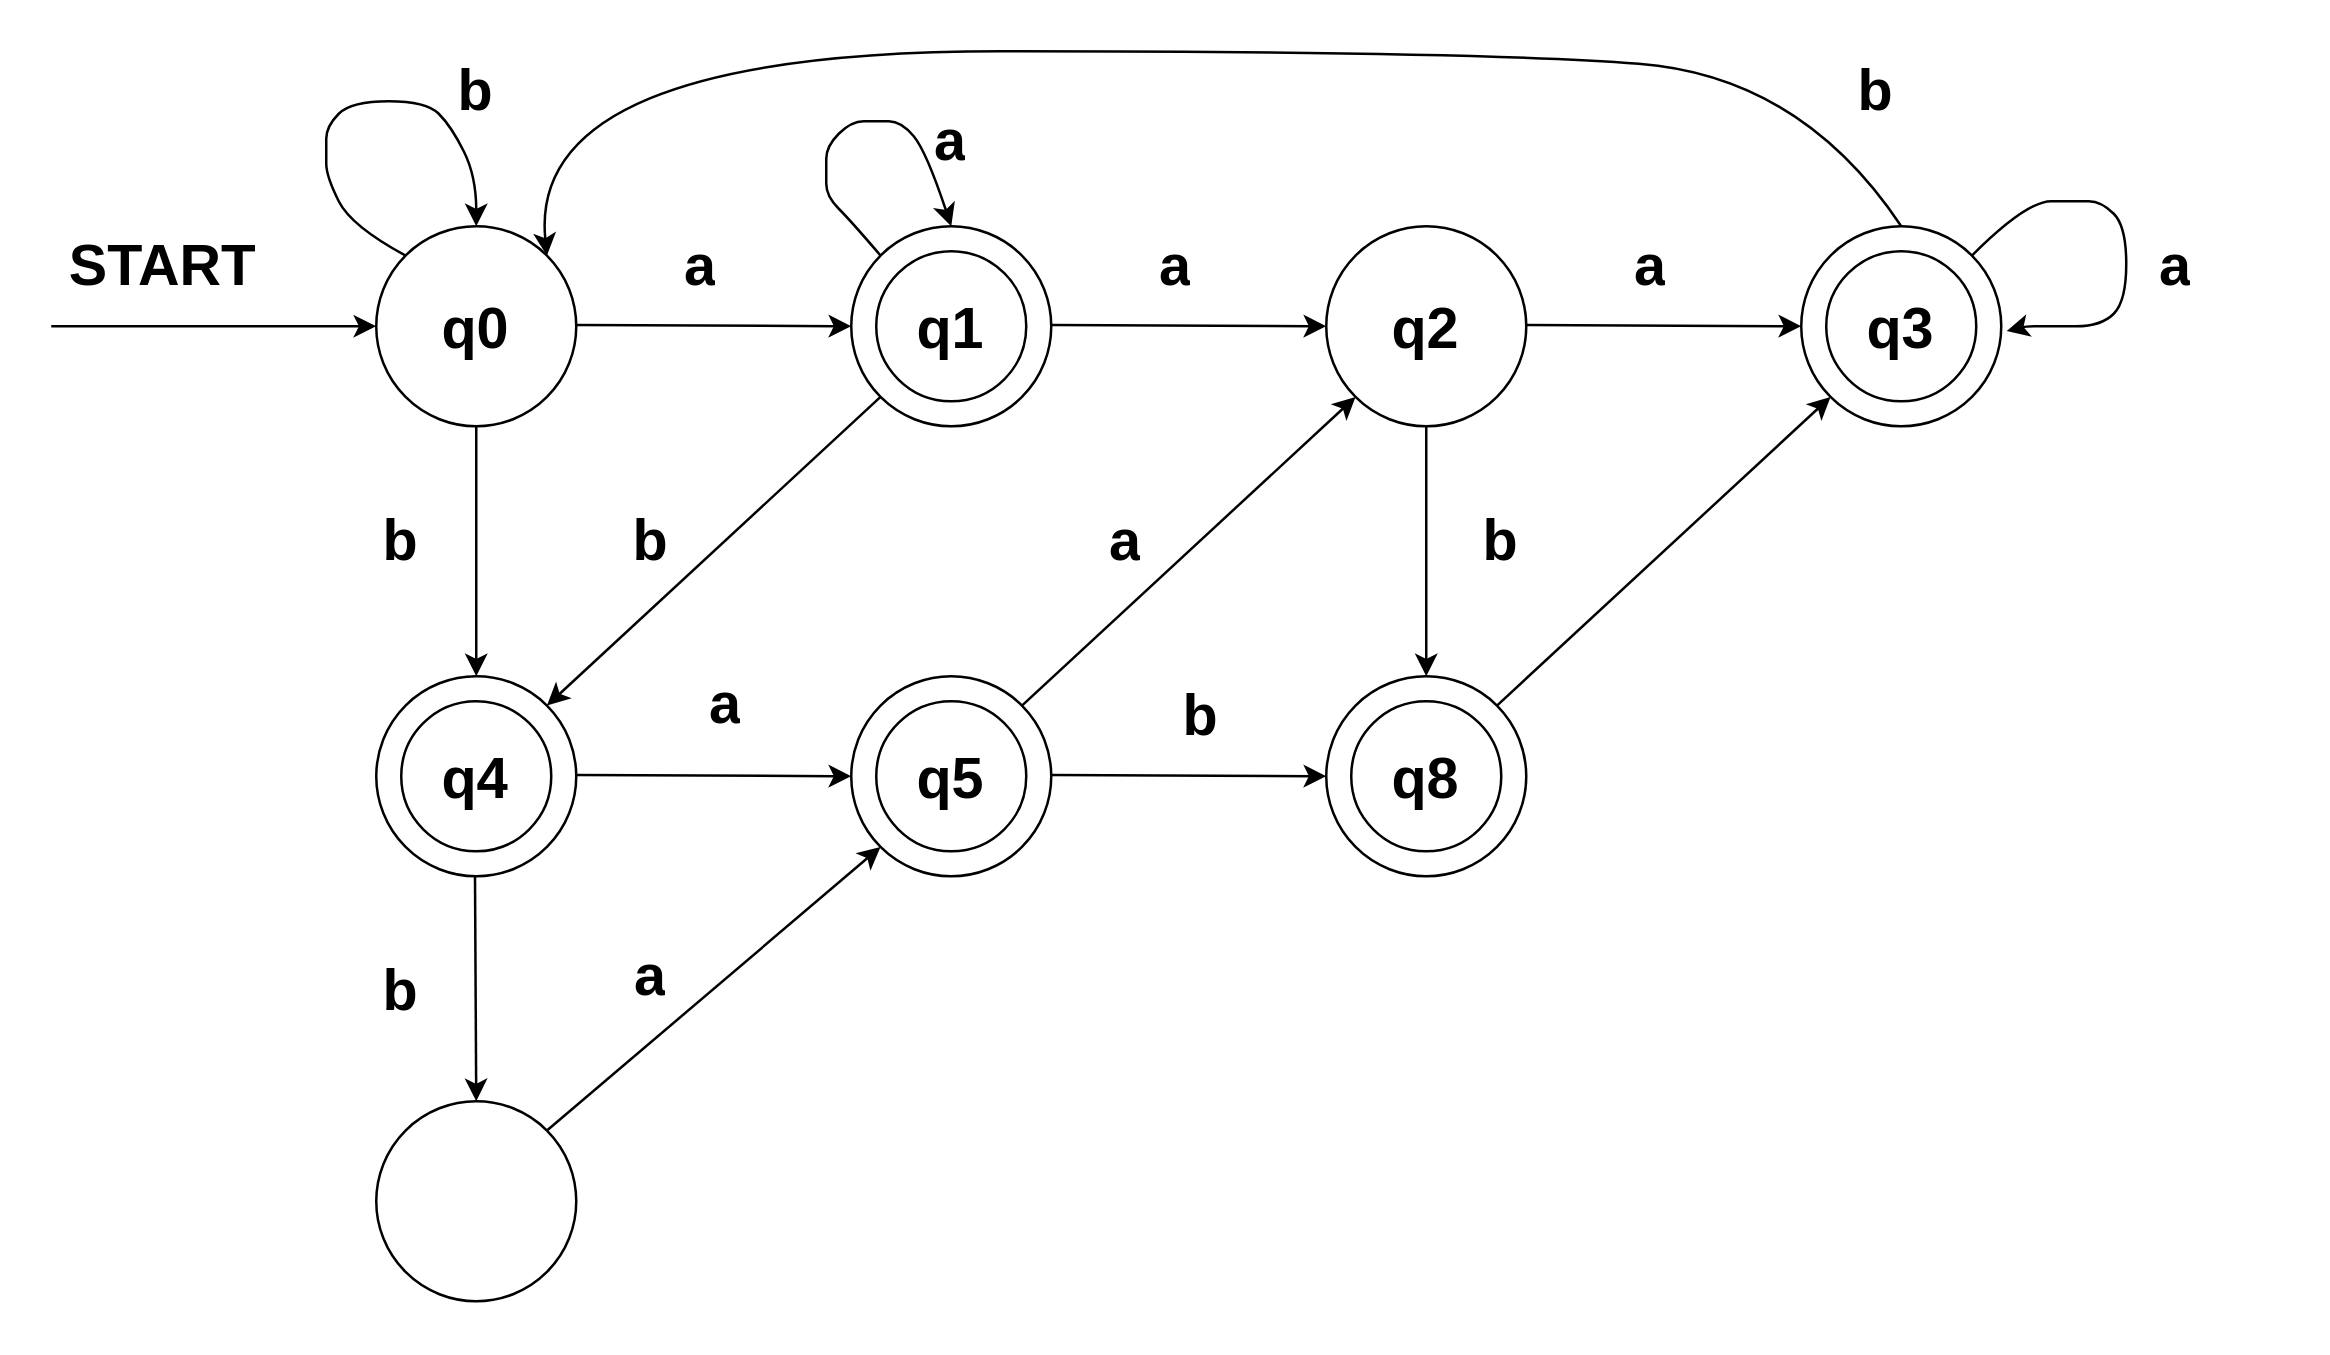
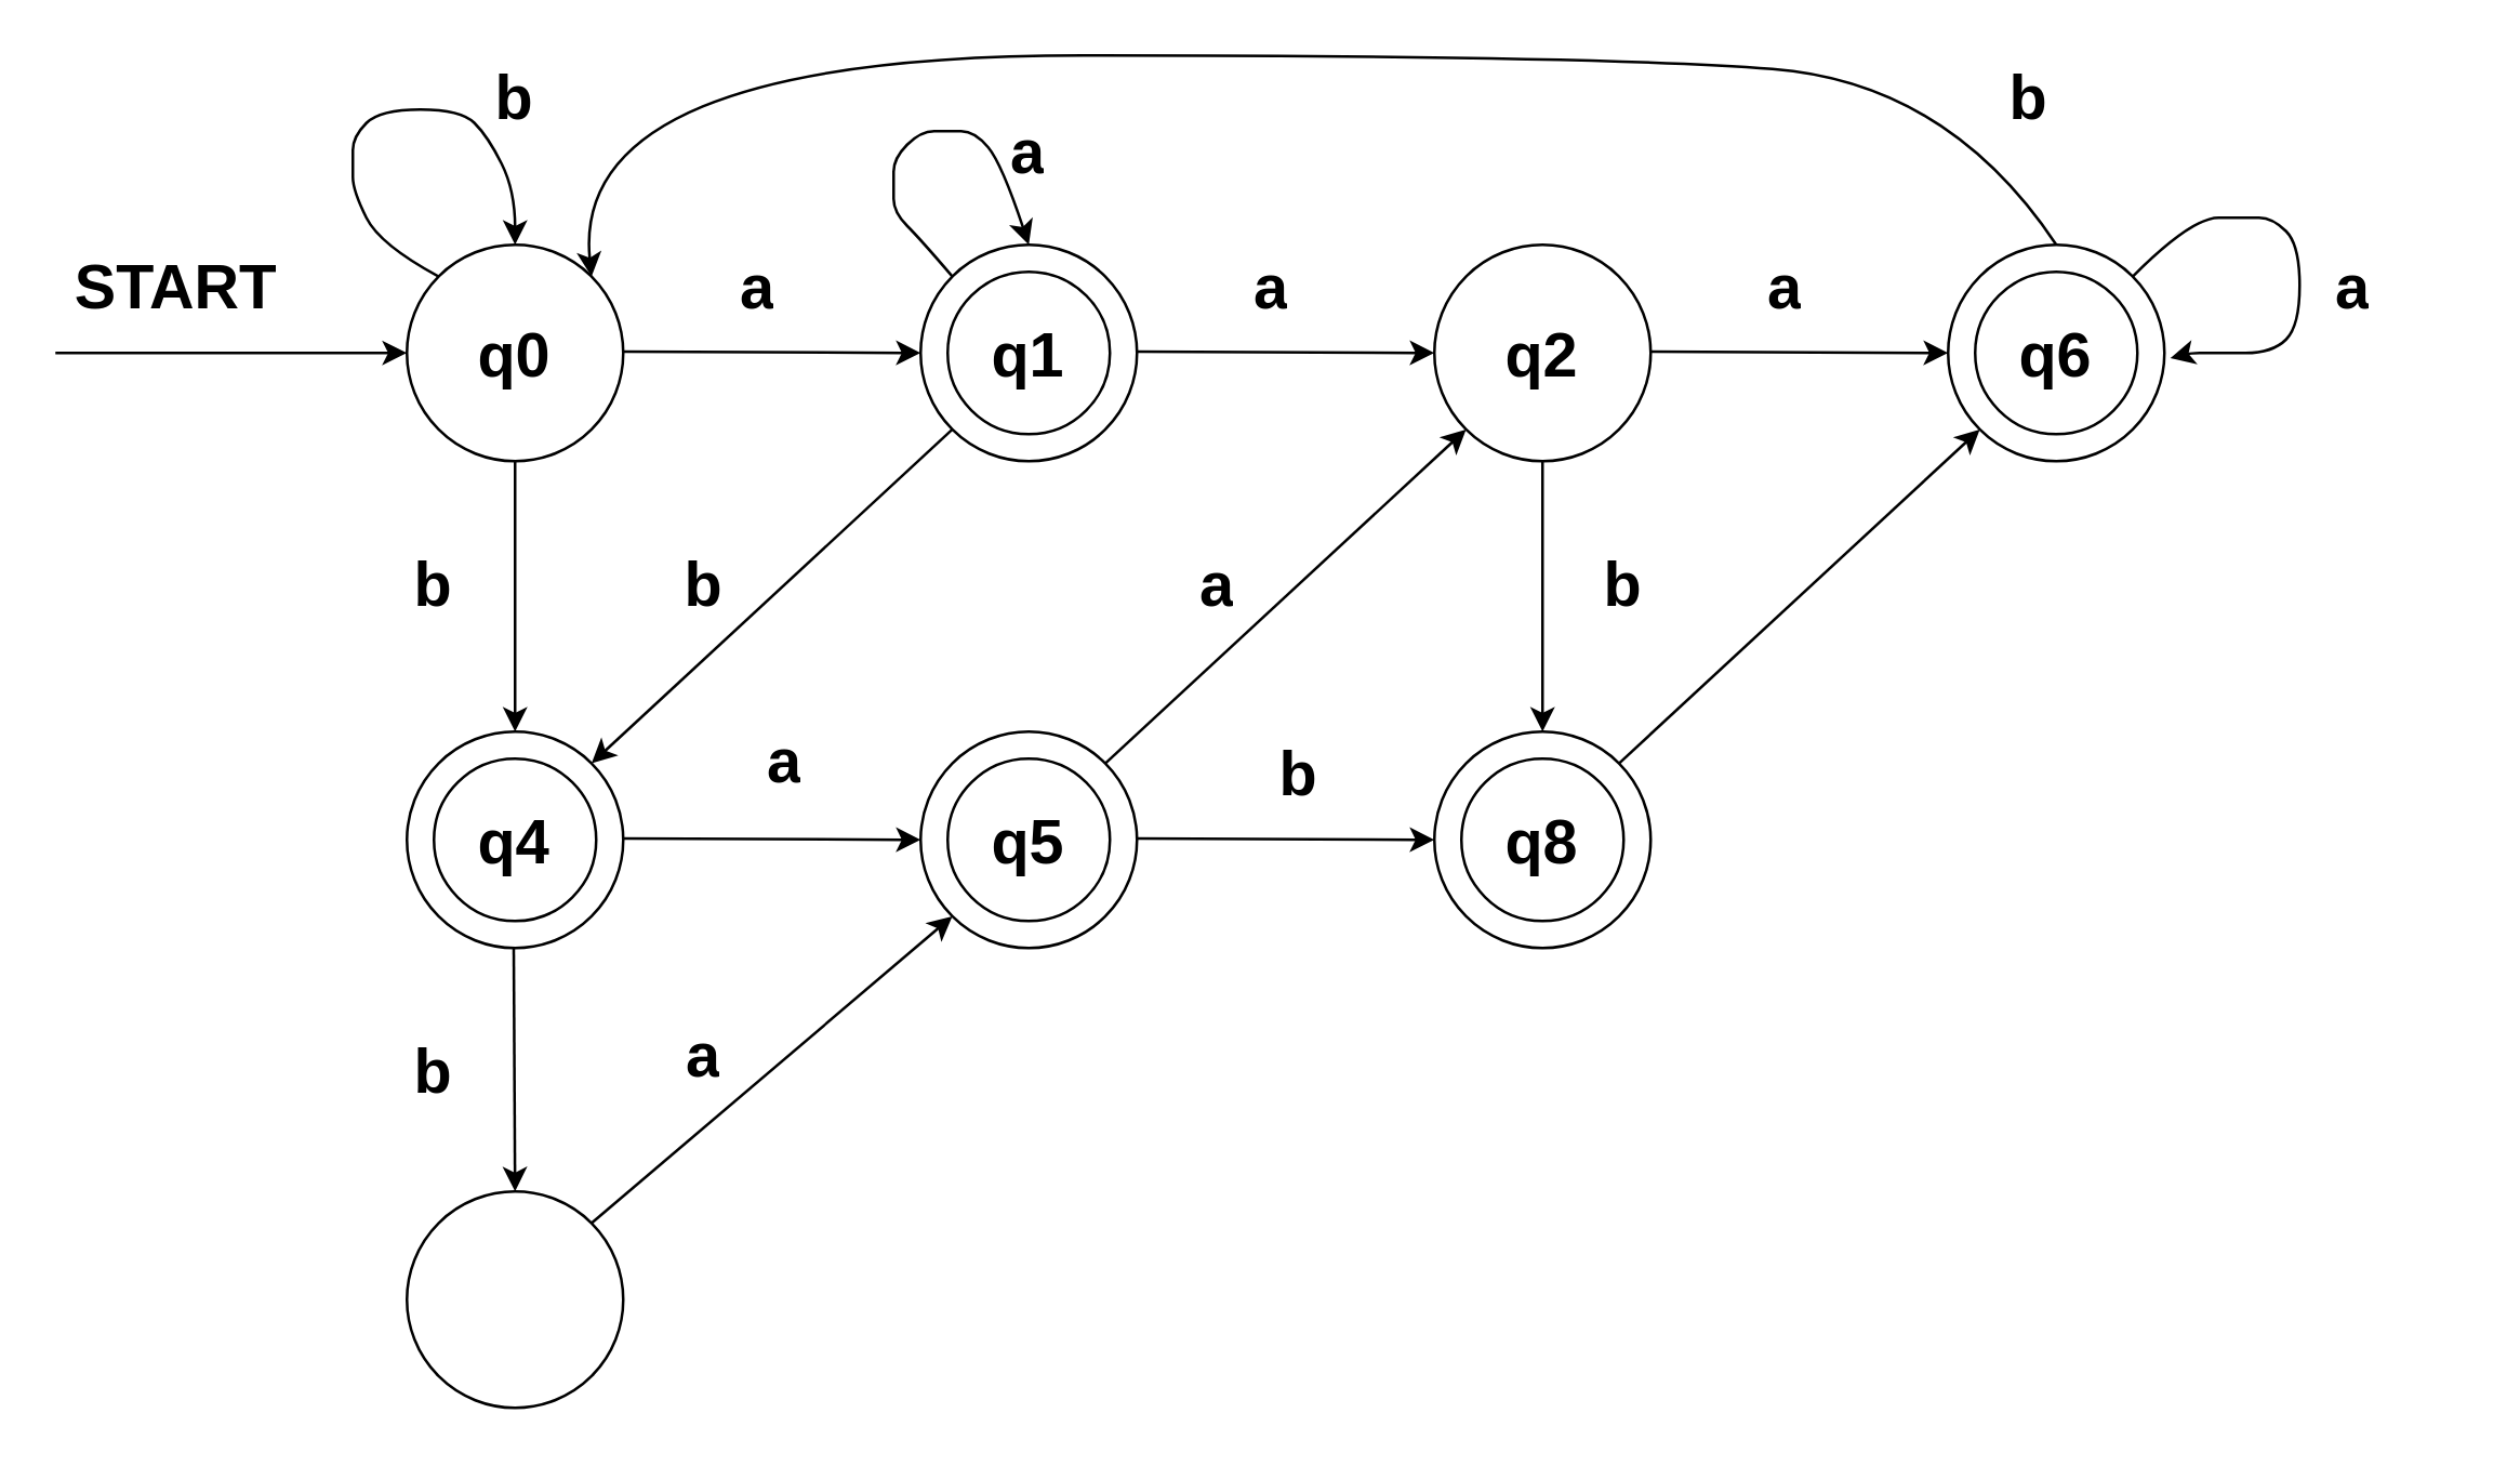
- <mxCell id="35" value="&lt;b&gt;&lt;font style=&quot;font-size: 23px;&quot;&gt;q3&lt;/font&gt;&lt;/b&gt;" style="text;strokeColor=none;fillColor=none;align=center;verticalAlign=middle;spacingLeft=4;spacingRight=4;overflow=hidden;points=[[0,0.5],[1,0.5]];portConstraint=eastwest;rotatable=0;whiteSpace=wrap;html=1;" vertex="1" parent="1"><mxGeometry x="720" y="115" width="80" height="30" as="geometry" /></mxCell>
+ <mxCell id="35" value="&lt;b&gt;&lt;font style=&quot;font-size: 23px;&quot;&gt;q6&lt;/font&gt;&lt;/b&gt;" style="text;strokeColor=none;fillColor=none;align=center;verticalAlign=middle;spacingLeft=4;spacingRight=4;overflow=hidden;points=[[0,0.5],[1,0.5]];portConstraint=eastwest;rotatable=0;whiteSpace=wrap;html=1;" vertex="1" parent="1"><mxGeometry x="720" y="115" width="80" height="30" as="geometry" /></mxCell>
